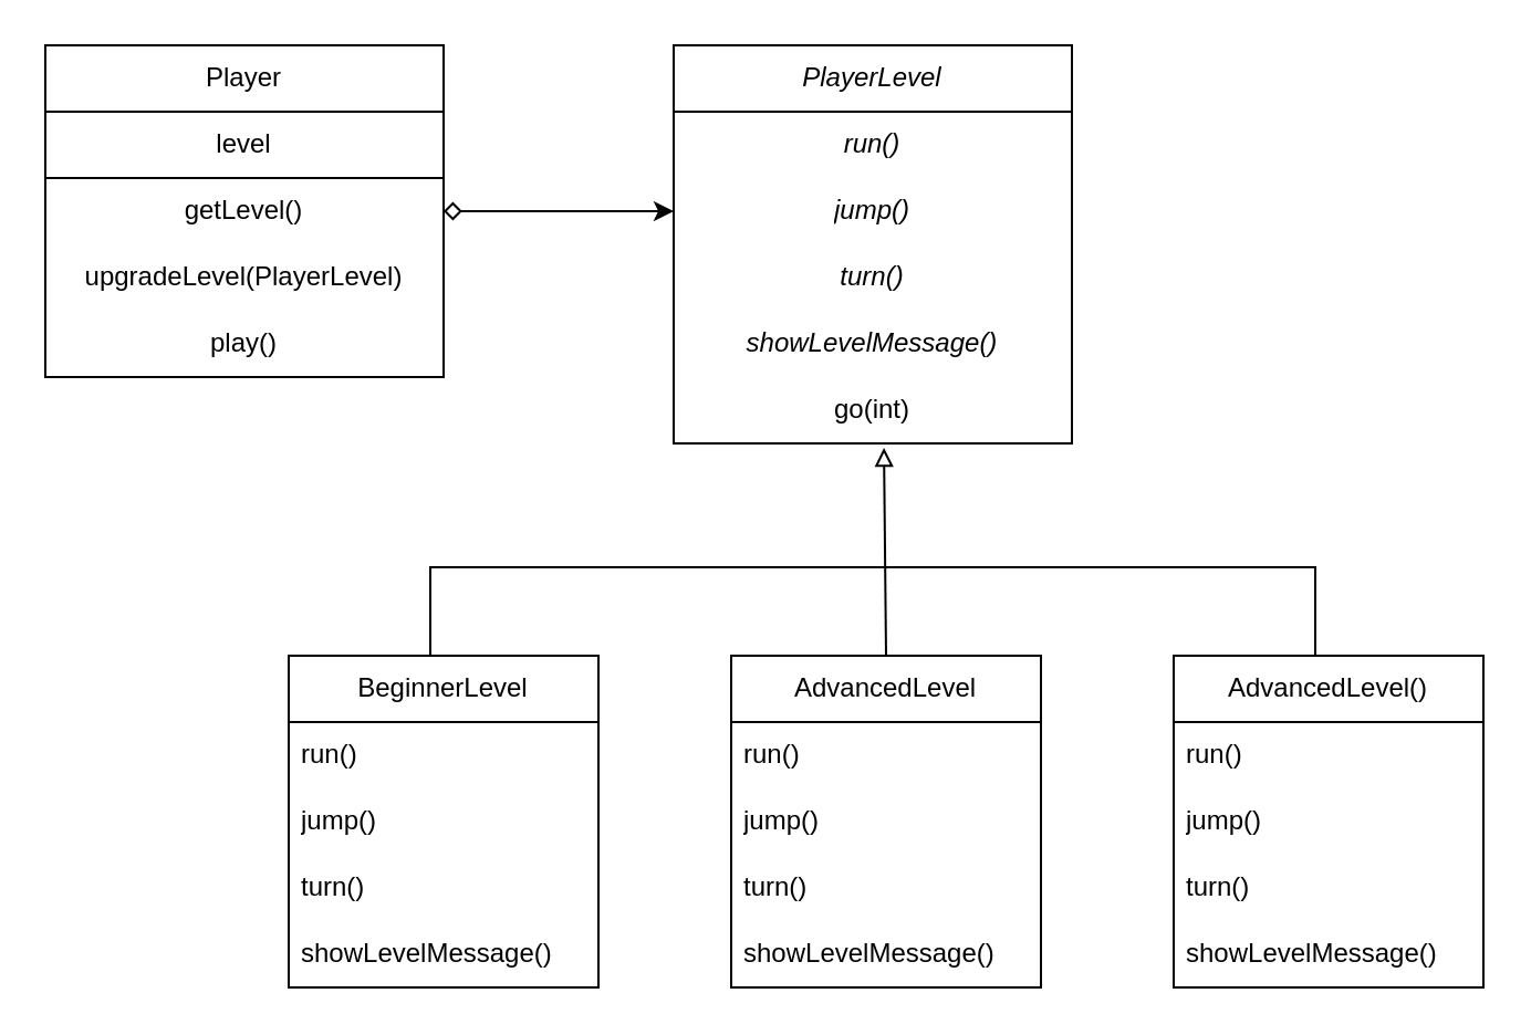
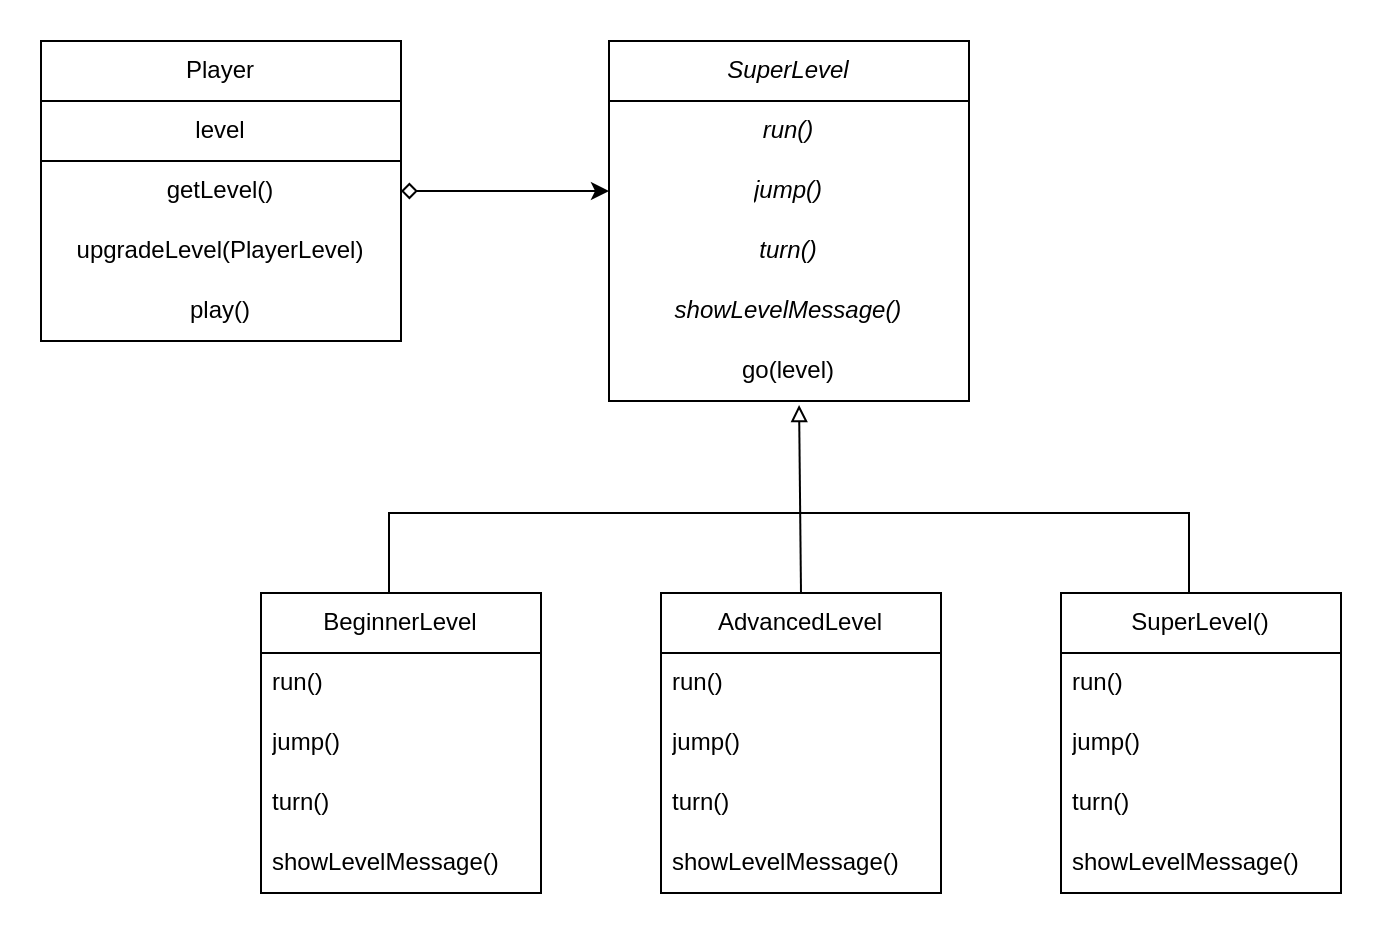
- <mxCell id="8" value="&lt;i&gt;PlayerLevel&lt;/i&gt;" style="swimlane;fontStyle=0;childLayout=stackLayout;horizontal=1;startSize=30;horizontalStack=0;resizeParent=1;resizeParentMax=0;resizeLast=0;collapsible=1;marginBottom=0;whiteSpace=wrap;html=1;" vertex="1" parent="1"><mxGeometry x="304" y="20" width="180" height="180" as="geometry" /></mxCell>
+ <mxCell id="8" value="&lt;i&gt;SuperLevel&lt;/i&gt;" style="swimlane;fontStyle=0;childLayout=stackLayout;horizontal=1;startSize=30;horizontalStack=0;resizeParent=1;resizeParentMax=0;resizeLast=0;collapsible=1;marginBottom=0;whiteSpace=wrap;html=1;" vertex="1" parent="1"><mxGeometry x="304" y="20" width="180" height="180" as="geometry" /></mxCell>
- <mxCell id="13" value="go(int)" style="text;strokeColor=none;fillColor=none;align=center;verticalAlign=middle;spacingLeft=4;spacingRight=4;overflow=hidden;points=[[0,0.5],[1,0.5]];portConstraint=eastwest;rotatable=0;whiteSpace=wrap;html=1;" vertex="1" parent="8"><mxGeometry y="150" width="180" height="30" as="geometry" /></mxCell>
+ <mxCell id="13" value="go(level)" style="text;strokeColor=none;fillColor=none;align=center;verticalAlign=middle;spacingLeft=4;spacingRight=4;overflow=hidden;points=[[0,0.5],[1,0.5]];portConstraint=eastwest;rotatable=0;whiteSpace=wrap;html=1;" vertex="1" parent="8"><mxGeometry y="150" width="180" height="30" as="geometry" /></mxCell>
- <mxCell id="26" value="AdvancedLevel()" style="swimlane;fontStyle=0;childLayout=stackLayout;horizontal=1;startSize=30;horizontalStack=0;resizeParent=1;resizeParentMax=0;resizeLast=0;collapsible=1;marginBottom=0;whiteSpace=wrap;html=1;" vertex="1" parent="1"><mxGeometry x="530" y="296" width="140" height="150" as="geometry" /></mxCell>
+ <mxCell id="26" value="SuperLevel()" style="swimlane;fontStyle=0;childLayout=stackLayout;horizontal=1;startSize=30;horizontalStack=0;resizeParent=1;resizeParentMax=0;resizeLast=0;collapsible=1;marginBottom=0;whiteSpace=wrap;html=1;" vertex="1" parent="1"><mxGeometry x="530" y="296" width="140" height="150" as="geometry" /></mxCell>
